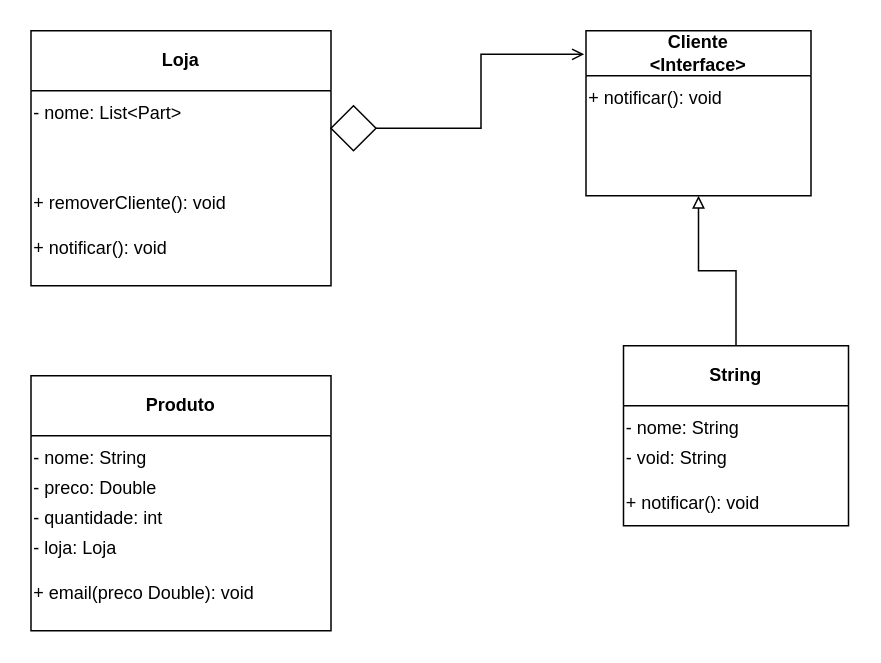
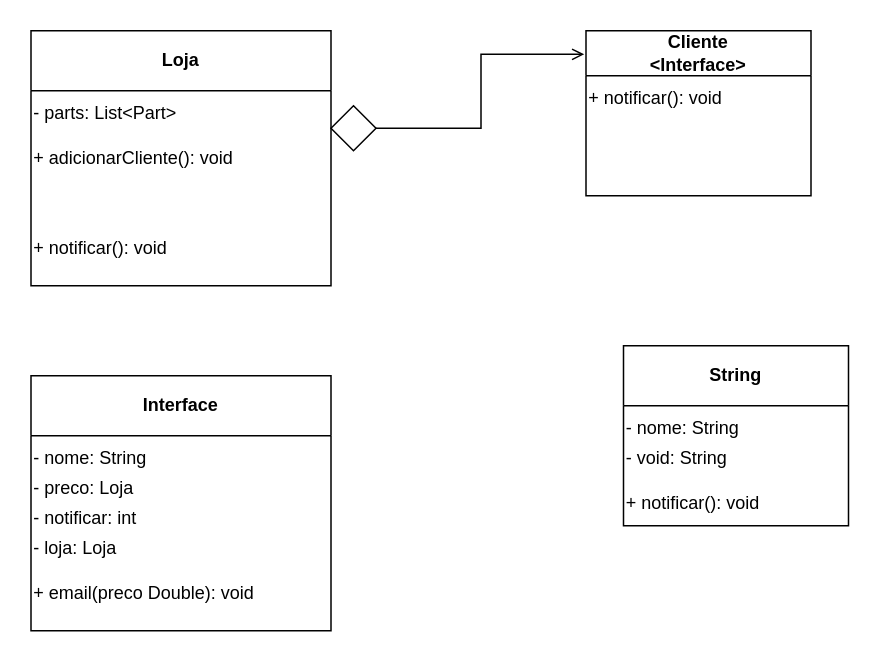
- <mxCell id="8" value="- nome: List&amp;lt;Part&amp;gt;" style="text;html=1;align=left;verticalAlign=middle;resizable=0;points=[];autosize=1;strokeColor=none;fillColor=none;" vertex="1" parent="7"><mxGeometry y="40" width="120" height="30" as="geometry" /></mxCell>
+ <mxCell id="8" value="- parts: List&amp;lt;Part&amp;gt;" style="text;html=1;align=left;verticalAlign=middle;resizable=0;points=[];autosize=1;strokeColor=none;fillColor=none;" vertex="1" parent="7"><mxGeometry y="40" width="120" height="30" as="geometry" /></mxCell>
+ <mxCell id="9" value="&lt;div&gt;+ adicionarCliente(): void&lt;/div&gt;" style="text;html=1;align=left;verticalAlign=middle;resizable=0;points=[];autosize=1;strokeColor=none;fillColor=none;" vertex="1" parent="7"><mxGeometry y="70" width="160" height="30" as="geometry" /></mxCell>
- <mxCell id="10" value="&lt;div&gt;+ removerCliente(): void&lt;/div&gt;" style="text;html=1;align=left;verticalAlign=middle;resizable=0;points=[];autosize=1;strokeColor=none;fillColor=none;" vertex="1" parent="7"><mxGeometry y="100" width="150" height="30" as="geometry" /></mxCell>
- <mxCell id="2" style="edgeStyle=orthogonalEdgeStyle;rounded=0;orthogonalLoop=1;jettySize=auto;html=1;entryX=0.5;entryY=1;entryDx=0;entryDy=0;endArrow=block;endFill=0;strokeWidth=1;" edge="1" parent="1" source="3" target="18"><mxGeometry relative="1" as="geometry" /></mxCell>
- <mxCell id="12" value="Produto" style="swimlane;whiteSpace=wrap;html=1;startSize=40;" vertex="1" parent="1"><mxGeometry x="20" y="250" width="200" height="170" as="geometry" /></mxCell>
+ <mxCell id="12" value="Interface" style="swimlane;whiteSpace=wrap;html=1;startSize=40;" vertex="1" parent="1"><mxGeometry x="20" y="250" width="200" height="170" as="geometry" /></mxCell>
- <mxCell id="14" value="- preco: Double" style="text;html=1;align=left;verticalAlign=middle;resizable=0;points=[];autosize=1;strokeColor=none;fillColor=none;" vertex="1" parent="12"><mxGeometry y="60" width="110" height="30" as="geometry" /></mxCell>
+ <mxCell id="14" value="- preco: Loja" style="text;html=1;align=left;verticalAlign=middle;resizable=0;points=[];autosize=1;strokeColor=none;fillColor=none;" vertex="1" parent="12"><mxGeometry y="60" width="110" height="30" as="geometry" /></mxCell>
- <mxCell id="15" value="- quantidade: int" style="text;html=1;align=left;verticalAlign=middle;resizable=0;points=[];autosize=1;strokeColor=none;fillColor=none;" vertex="1" parent="12"><mxGeometry y="80" width="110" height="30" as="geometry" /></mxCell>
+ <mxCell id="15" value="- notificar: int" style="text;html=1;align=left;verticalAlign=middle;resizable=0;points=[];autosize=1;strokeColor=none;fillColor=none;" vertex="1" parent="12"><mxGeometry y="80" width="110" height="30" as="geometry" /></mxCell>
